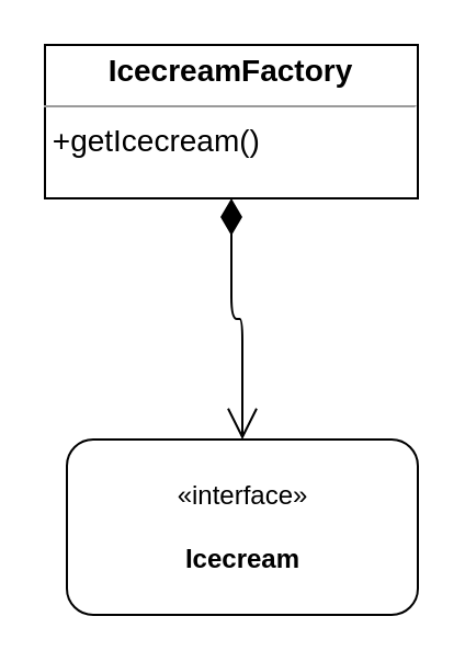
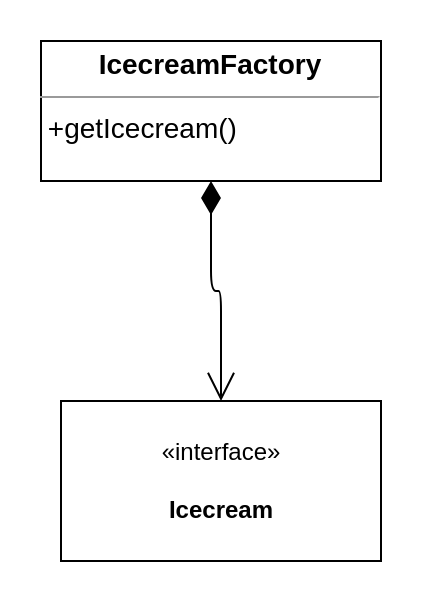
- <mxCell id="3" value="«interface»&lt;br&gt;&lt;br&gt;&lt;b&gt;Icecream&lt;/b&gt;" style="html=1;rounded=1;" parent="1" vertex="1"><mxGeometry x="30" y="200" width="160" height="80" as="geometry" /></mxCell>
+ <mxCell id="3" value="«interface»&lt;br&gt;&lt;br&gt;&lt;b&gt;Icecream&lt;/b&gt;" style="html=1;" parent="1" vertex="1"><mxGeometry x="30" y="200" width="160" height="80" as="geometry" /></mxCell>
